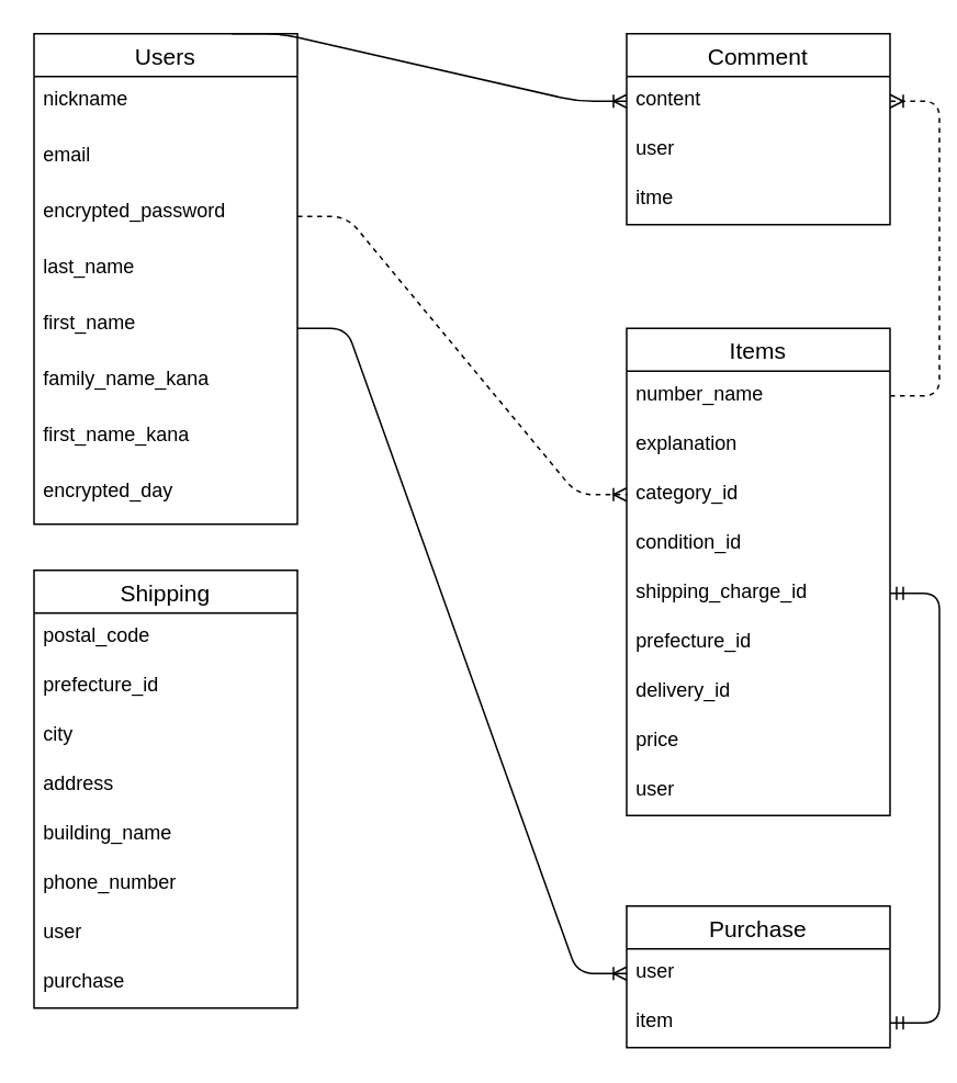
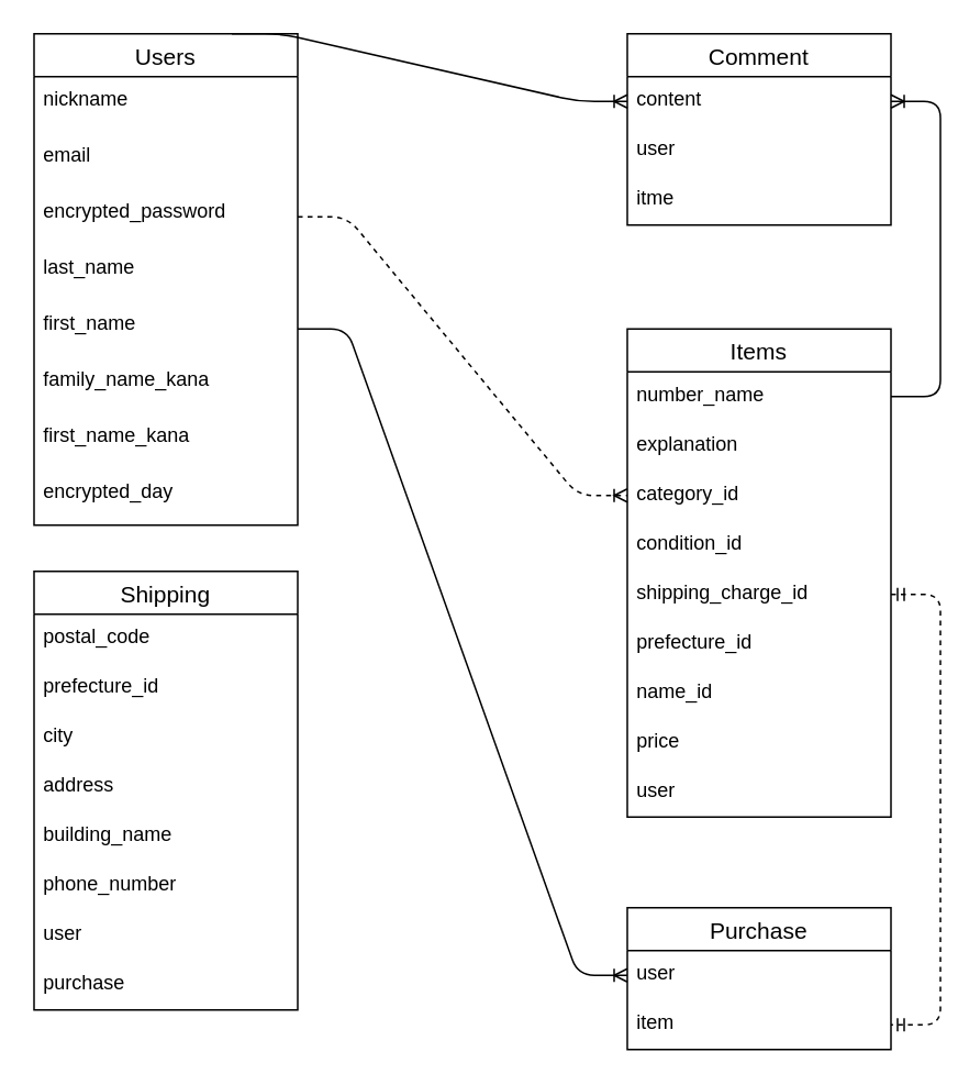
- <mxCell id="37" value="" style="edgeStyle=entityRelationEdgeStyle;fontSize=12;html=1;endArrow=ERoneToMany;entryX=1;entryY=0.5;entryDx=0;entryDy=0;exitX=1;exitY=0.5;exitDx=0;exitDy=0;dashed=1;" parent="1" source="12" target="34" edge="1"><mxGeometry width="100" height="100" relative="1" as="geometry"><mxPoint x="410" y="20" as="sourcePoint" /><mxPoint x="510" y="-80" as="targetPoint" /></mxGeometry></mxCell>
+ <mxCell id="37" value="" style="edgeStyle=entityRelationEdgeStyle;fontSize=12;html=1;endArrow=ERoneToMany;entryX=1;entryY=0.5;entryDx=0;entryDy=0;exitX=1;exitY=0.5;exitDx=0;exitDy=0;" parent="1" source="12" target="34" edge="1"><mxGeometry width="100" height="100" relative="1" as="geometry"><mxPoint x="410" y="20" as="sourcePoint" /><mxPoint x="510" y="-80" as="targetPoint" /></mxGeometry></mxCell>
- <mxCell id="18" value="delivery_id" style="text;strokeColor=none;fillColor=none;spacingLeft=4;spacingRight=4;overflow=hidden;rotatable=0;points=[[0,0.5],[1,0.5]];portConstraint=eastwest;fontSize=12;" parent="11" vertex="1"><mxGeometry y="206" width="160" height="30" as="geometry" /></mxCell>
+ <mxCell id="18" value="name_id" style="text;strokeColor=none;fillColor=none;spacingLeft=4;spacingRight=4;overflow=hidden;rotatable=0;points=[[0,0.5],[1,0.5]];portConstraint=eastwest;fontSize=12;" parent="11" vertex="1"><mxGeometry y="206" width="160" height="30" as="geometry" /></mxCell>
- <mxCell id="41" value="" style="edgeStyle=entityRelationEdgeStyle;fontSize=12;html=1;endArrow=ERmandOne;startArrow=ERmandOne;exitX=1;exitY=0.5;exitDx=0;exitDy=0;entryX=1;entryY=0.5;entryDx=0;entryDy=0;" parent="1" source="16" target="23" edge="1"><mxGeometry width="100" height="100" relative="1" as="geometry"><mxPoint x="150" y="356" as="sourcePoint" /><mxPoint x="390" y="551" as="targetPoint" /></mxGeometry></mxCell>
+ <mxCell id="41" value="" style="edgeStyle=entityRelationEdgeStyle;fontSize=12;html=1;endArrow=ERmandOne;startArrow=ERmandOne;exitX=1;exitY=0.5;exitDx=0;exitDy=0;entryX=1;entryY=0.5;entryDx=0;entryDy=0;dashed=1;" parent="1" source="16" target="23" edge="1"><mxGeometry width="100" height="100" relative="1" as="geometry"><mxPoint x="150" y="356" as="sourcePoint" /><mxPoint x="390" y="551" as="targetPoint" /></mxGeometry></mxCell>
